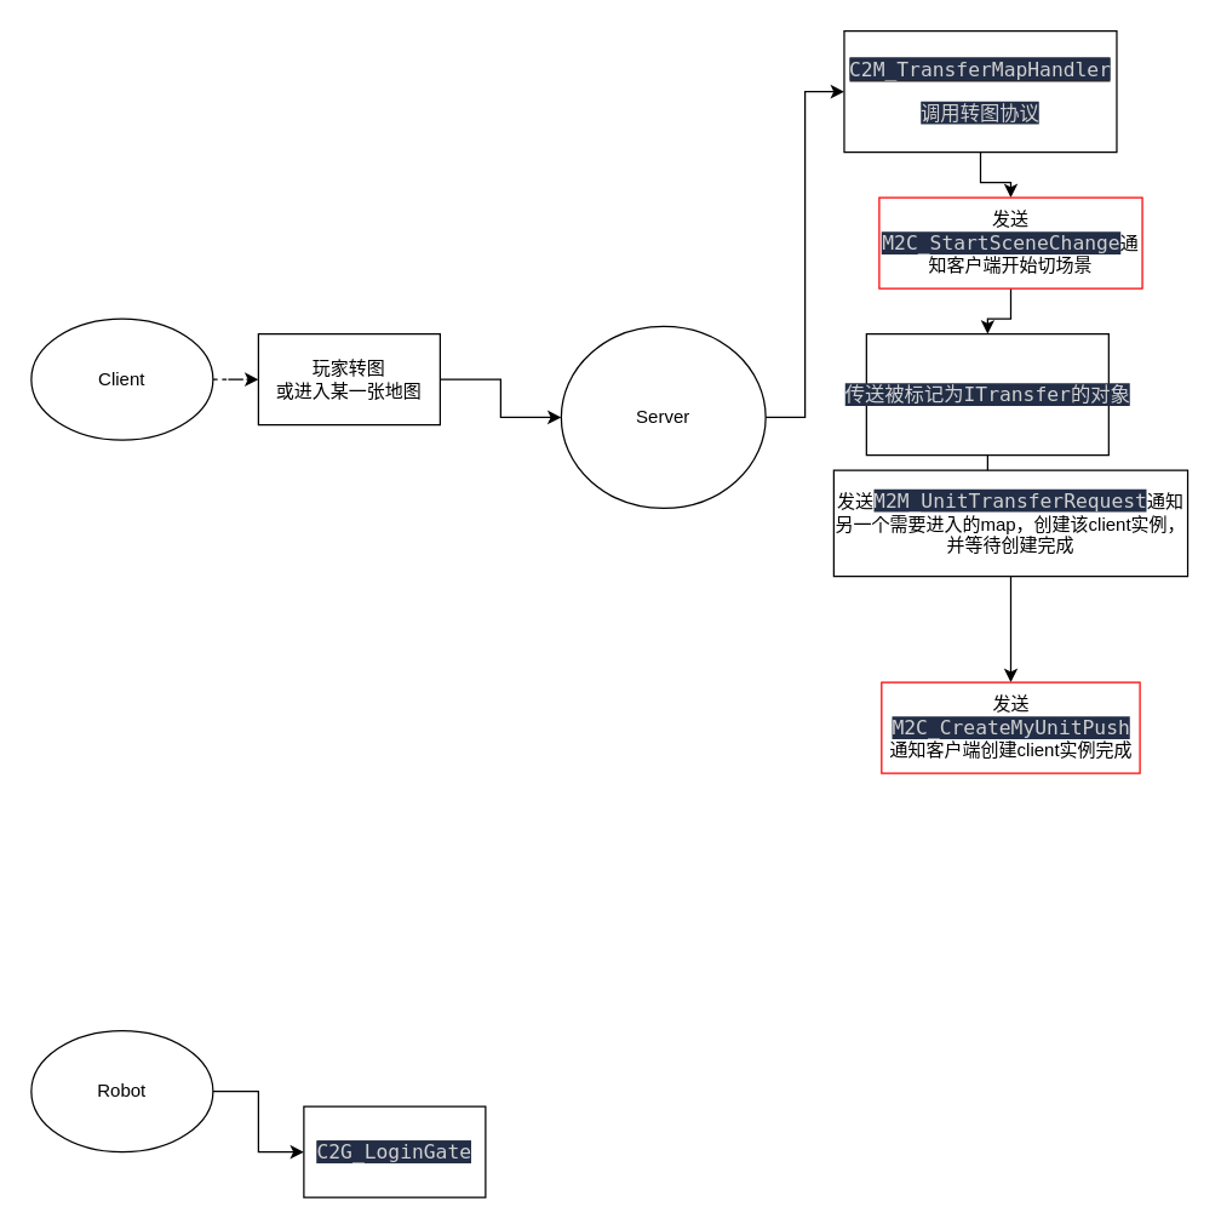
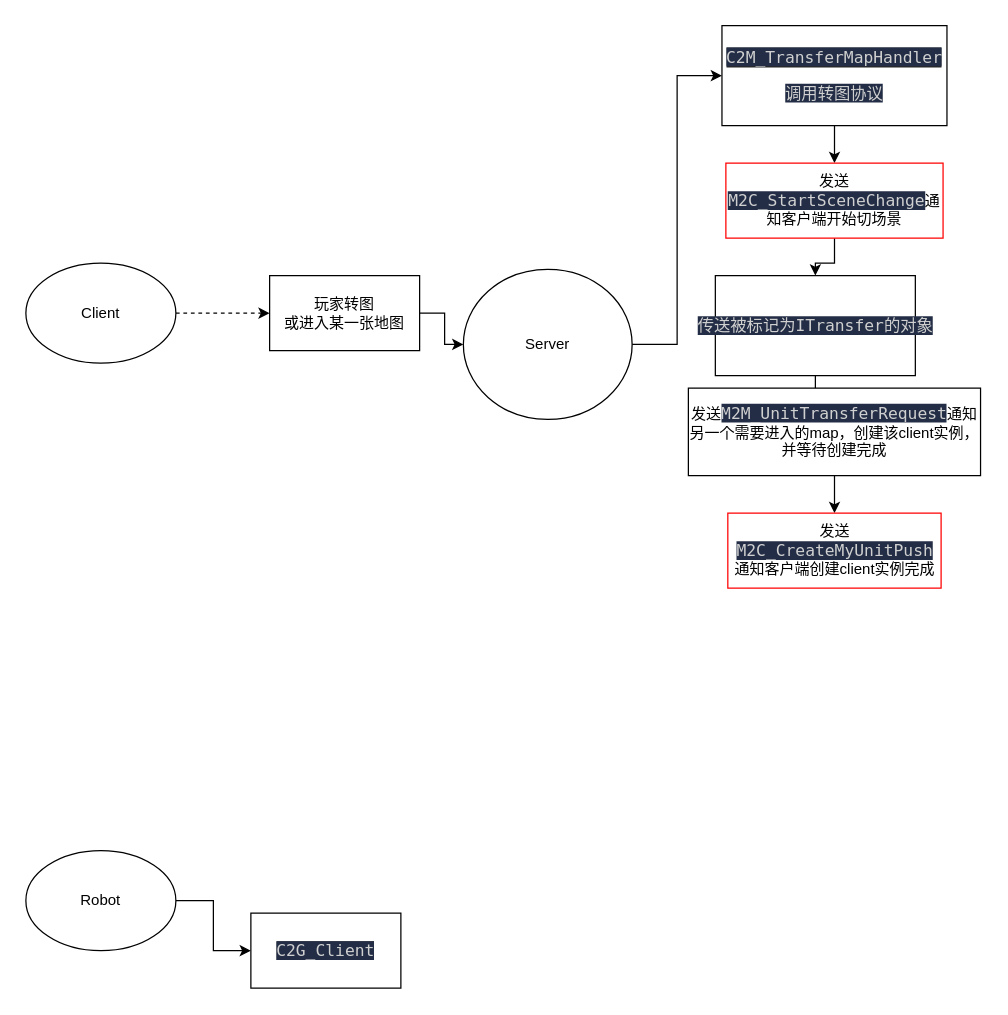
- <mxCell id="7" value="&lt;br&gt;&lt;pre style=&quot;font-style: normal; font-variant-ligatures: normal; font-variant-caps: normal; font-weight: 400; letter-spacing: normal; orphans: 2; text-align: center; text-indent: 0px; text-transform: none; widows: 2; word-spacing: 0px; -webkit-text-stroke-width: 0px; text-decoration-thickness: initial; text-decoration-style: initial; text-decoration-color: initial; background-color: rgb(38, 38, 38); color: rgb(208, 208, 208); font-family: &amp;quot;JetBrains Mono&amp;quot;, monospace; font-size: 9.8pt;&quot;&gt;&lt;span style=&quot;background-color: rgb(35, 46, 70);&quot;&gt;C2M_TransferMapHandler&lt;/span&gt;&lt;/pre&gt;&lt;pre style=&quot;font-style: normal; font-variant-ligatures: normal; font-variant-caps: normal; font-weight: 400; letter-spacing: normal; orphans: 2; text-align: center; text-indent: 0px; text-transform: none; widows: 2; word-spacing: 0px; -webkit-text-stroke-width: 0px; text-decoration-thickness: initial; text-decoration-style: initial; text-decoration-color: initial; color: rgb(208, 208, 208); font-family: &amp;quot;JetBrains Mono&amp;quot;, monospace; font-size: 9.8pt;&quot;&gt;&lt;span style=&quot;background-color: rgb(35, 46, 70);&quot;&gt;调用转图协议&lt;/span&gt;&lt;/pre&gt;&lt;br&gt;" style="whiteSpace=wrap;html=1;" vertex="1" parent="1"><mxGeometry x="556.87" y="20" width="180" height="80" as="geometry" /></mxCell>
+ <mxCell id="7" value="&lt;br&gt;&lt;pre style=&quot;font-style: normal; font-variant-ligatures: normal; font-variant-caps: normal; font-weight: 400; letter-spacing: normal; orphans: 2; text-align: center; text-indent: 0px; text-transform: none; widows: 2; word-spacing: 0px; -webkit-text-stroke-width: 0px; text-decoration-thickness: initial; text-decoration-style: initial; text-decoration-color: initial; background-color: rgb(38, 38, 38); color: rgb(208, 208, 208); font-family: &amp;quot;JetBrains Mono&amp;quot;, monospace; font-size: 9.8pt;&quot;&gt;&lt;span style=&quot;background-color: rgb(35, 46, 70);&quot;&gt;C2M_TransferMapHandler&lt;/span&gt;&lt;/pre&gt;&lt;pre style=&quot;font-style: normal; font-variant-ligatures: normal; font-variant-caps: normal; font-weight: 400; letter-spacing: normal; orphans: 2; text-align: center; text-indent: 0px; text-transform: none; widows: 2; word-spacing: 0px; -webkit-text-stroke-width: 0px; text-decoration-thickness: initial; text-decoration-style: initial; text-decoration-color: initial; color: rgb(208, 208, 208); font-family: &amp;quot;JetBrains Mono&amp;quot;, monospace; font-size: 9.8pt;&quot;&gt;&lt;span style=&quot;background-color: rgb(35, 46, 70);&quot;&gt;调用转图协议&lt;/span&gt;&lt;/pre&gt;&lt;br&gt;" style="whiteSpace=wrap;html=1;" vertex="1" parent="1"><mxGeometry x="576.87" y="20" width="180" height="80" as="geometry" /></mxCell>
- <mxCell id="5" value="玩家转图&lt;br&gt;或进入某一张地图" style="whiteSpace=wrap;html=1;" vertex="1" parent="1"><mxGeometry x="170" y="220" width="120" height="60" as="geometry" /></mxCell>
+ <mxCell id="5" value="玩家转图&lt;br&gt;或进入某一张地图" style="whiteSpace=wrap;html=1;" vertex="1" parent="1"><mxGeometry x="215" y="220" width="120" height="60" as="geometry" /></mxCell>
- <mxCell id="14" value="发送&lt;span style=&quot;background-color: rgb(35, 46, 70); color: rgb(208, 208, 208); font-family: &amp;quot;JetBrains Mono&amp;quot;, monospace; font-size: 9.8pt;&quot;&gt;M2C_CreateMyUnitPush&lt;/span&gt;&lt;span style=&quot;background-color: initial;&quot;&gt;通知客户端创建client实例完成&lt;/span&gt;&lt;br&gt;" style="whiteSpace=wrap;html=1;strokeColor=#FF0000;" vertex="1" parent="1"><mxGeometry x="581.56" y="450" width="170.62" height="60" as="geometry" /></mxCell>
+ <mxCell id="14" value="发送&lt;span style=&quot;background-color: rgb(35, 46, 70); color: rgb(208, 208, 208); font-family: &amp;quot;JetBrains Mono&amp;quot;, monospace; font-size: 9.8pt;&quot;&gt;M2C_CreateMyUnitPush&lt;/span&gt;&lt;span style=&quot;background-color: initial;&quot;&gt;通知客户端创建client实例完成&lt;/span&gt;&lt;br&gt;" style="whiteSpace=wrap;html=1;strokeColor=#FF0000;" vertex="1" parent="1"><mxGeometry x="581.56" y="410" width="170.62" height="60" as="geometry" /></mxCell>
- <mxCell id="19" value="&lt;pre style=&quot;background-color:#262626;color:#d0d0d0;font-family:'JetBrains Mono',monospace;font-size:9.8pt;&quot;&gt;&lt;pre style=&quot;font-family: &amp;quot;JetBrains Mono&amp;quot;, monospace; font-size: 9.8pt;&quot;&gt;&lt;span style=&quot;background-color:#232e46;&quot;&gt;C2G_LoginGate&lt;/span&gt;&lt;/pre&gt;&lt;/pre&gt;" style="whiteSpace=wrap;html=1;" vertex="1" parent="1"><mxGeometry x="200" y="730" width="120" height="60" as="geometry" /></mxCell>
+ <mxCell id="19" value="&lt;pre style=&quot;background-color:#262626;color:#d0d0d0;font-family:'JetBrains Mono',monospace;font-size:9.8pt;&quot;&gt;&lt;pre style=&quot;font-family: &amp;quot;JetBrains Mono&amp;quot;, monospace; font-size: 9.8pt;&quot;&gt;&lt;span style=&quot;background-color:#232e46;&quot;&gt;C2G_Client&lt;/span&gt;&lt;/pre&gt;&lt;/pre&gt;" style="whiteSpace=wrap;html=1;" vertex="1" parent="1"><mxGeometry x="200" y="730" width="120" height="60" as="geometry" /></mxCell>
